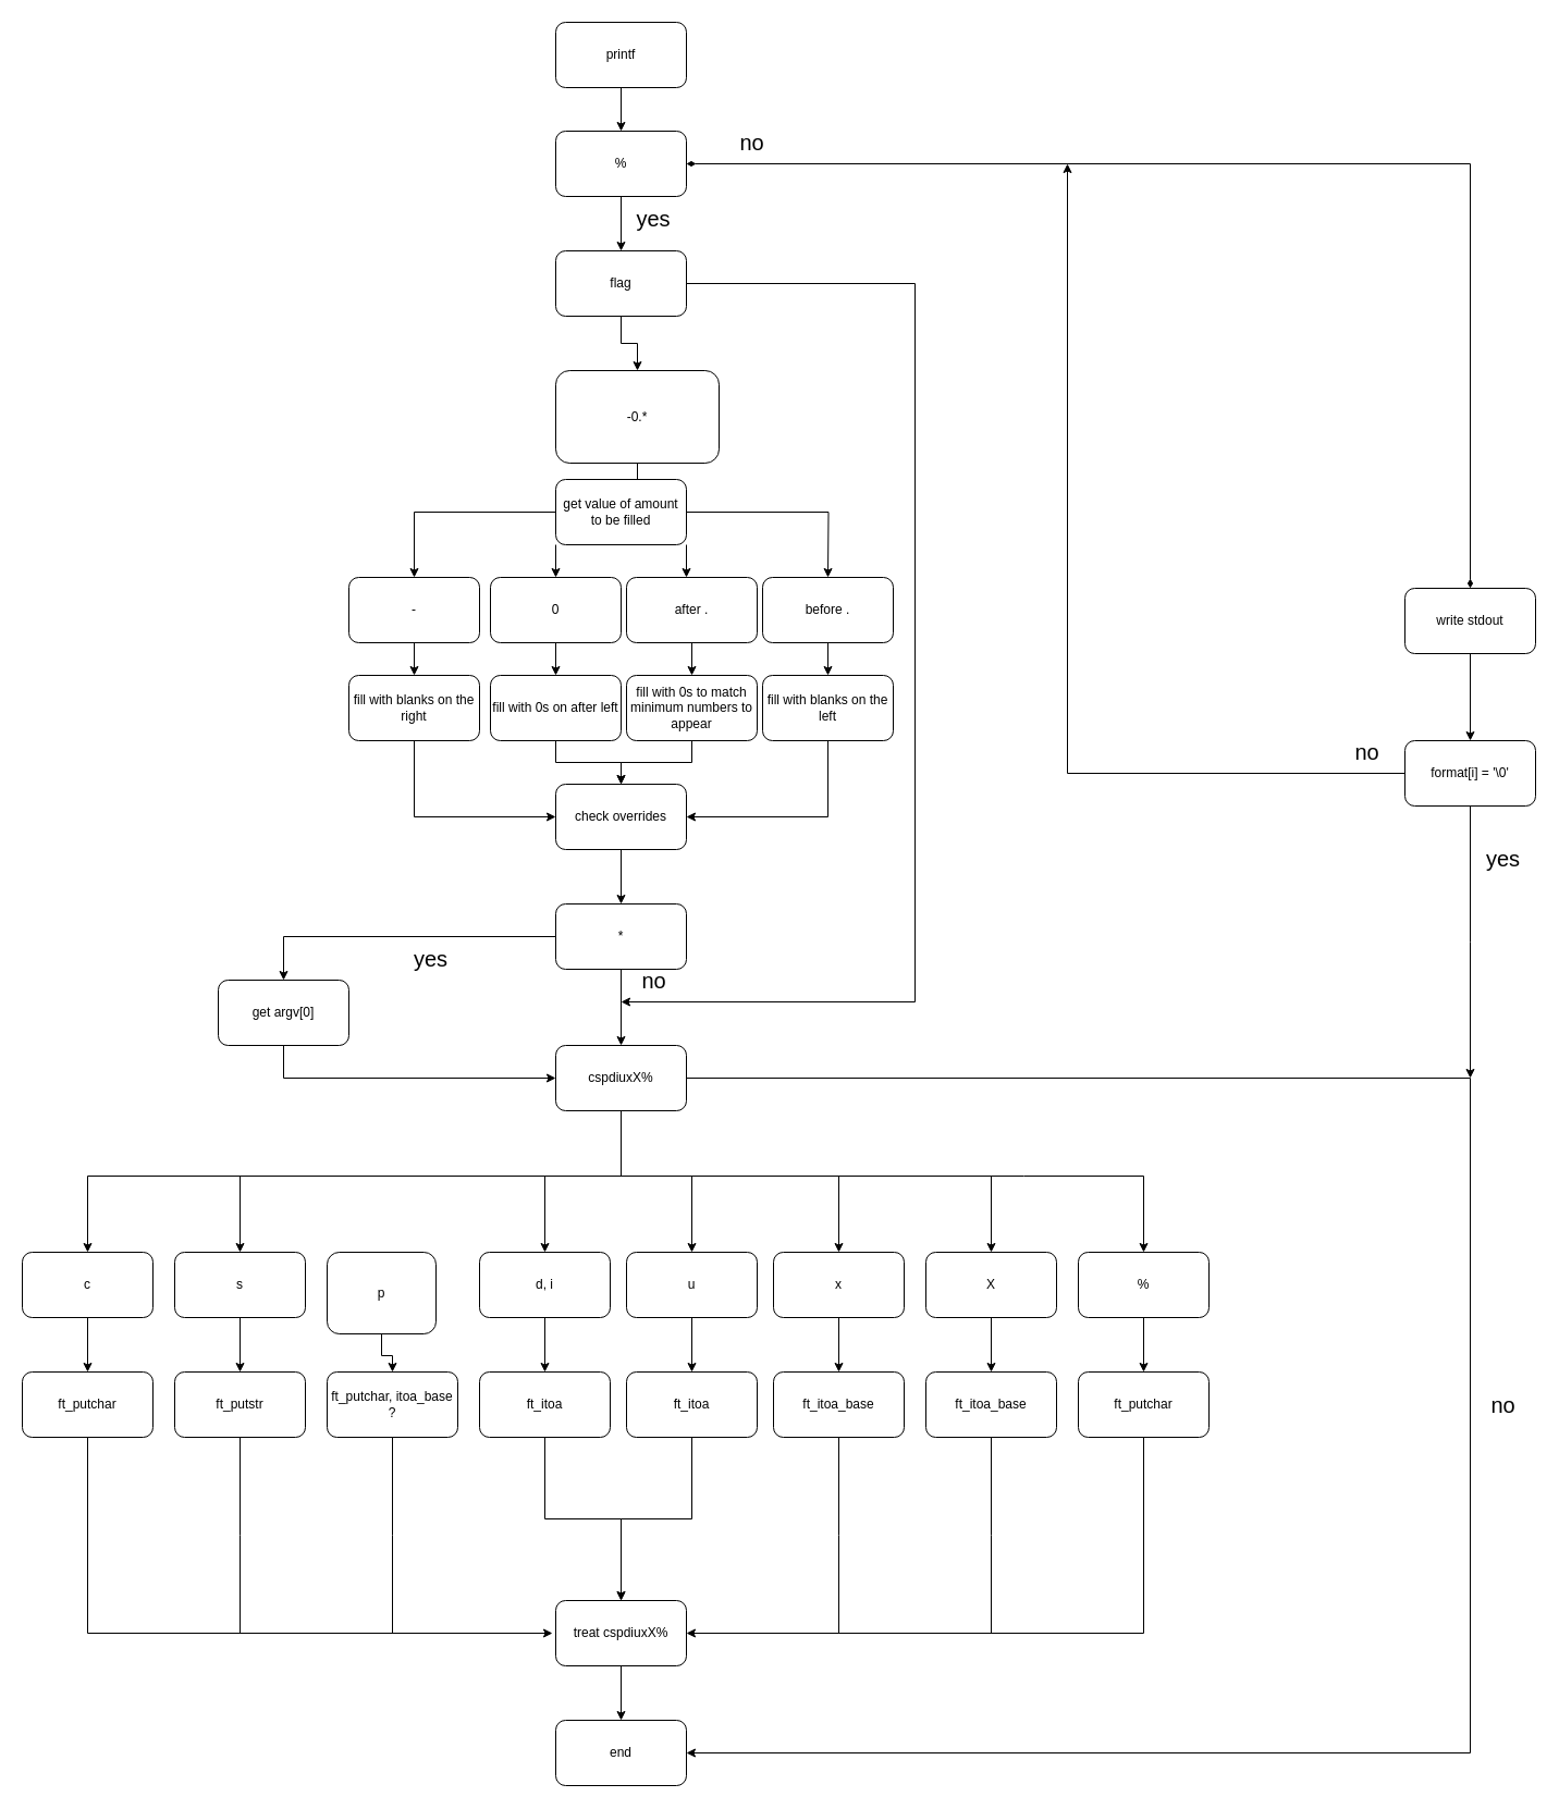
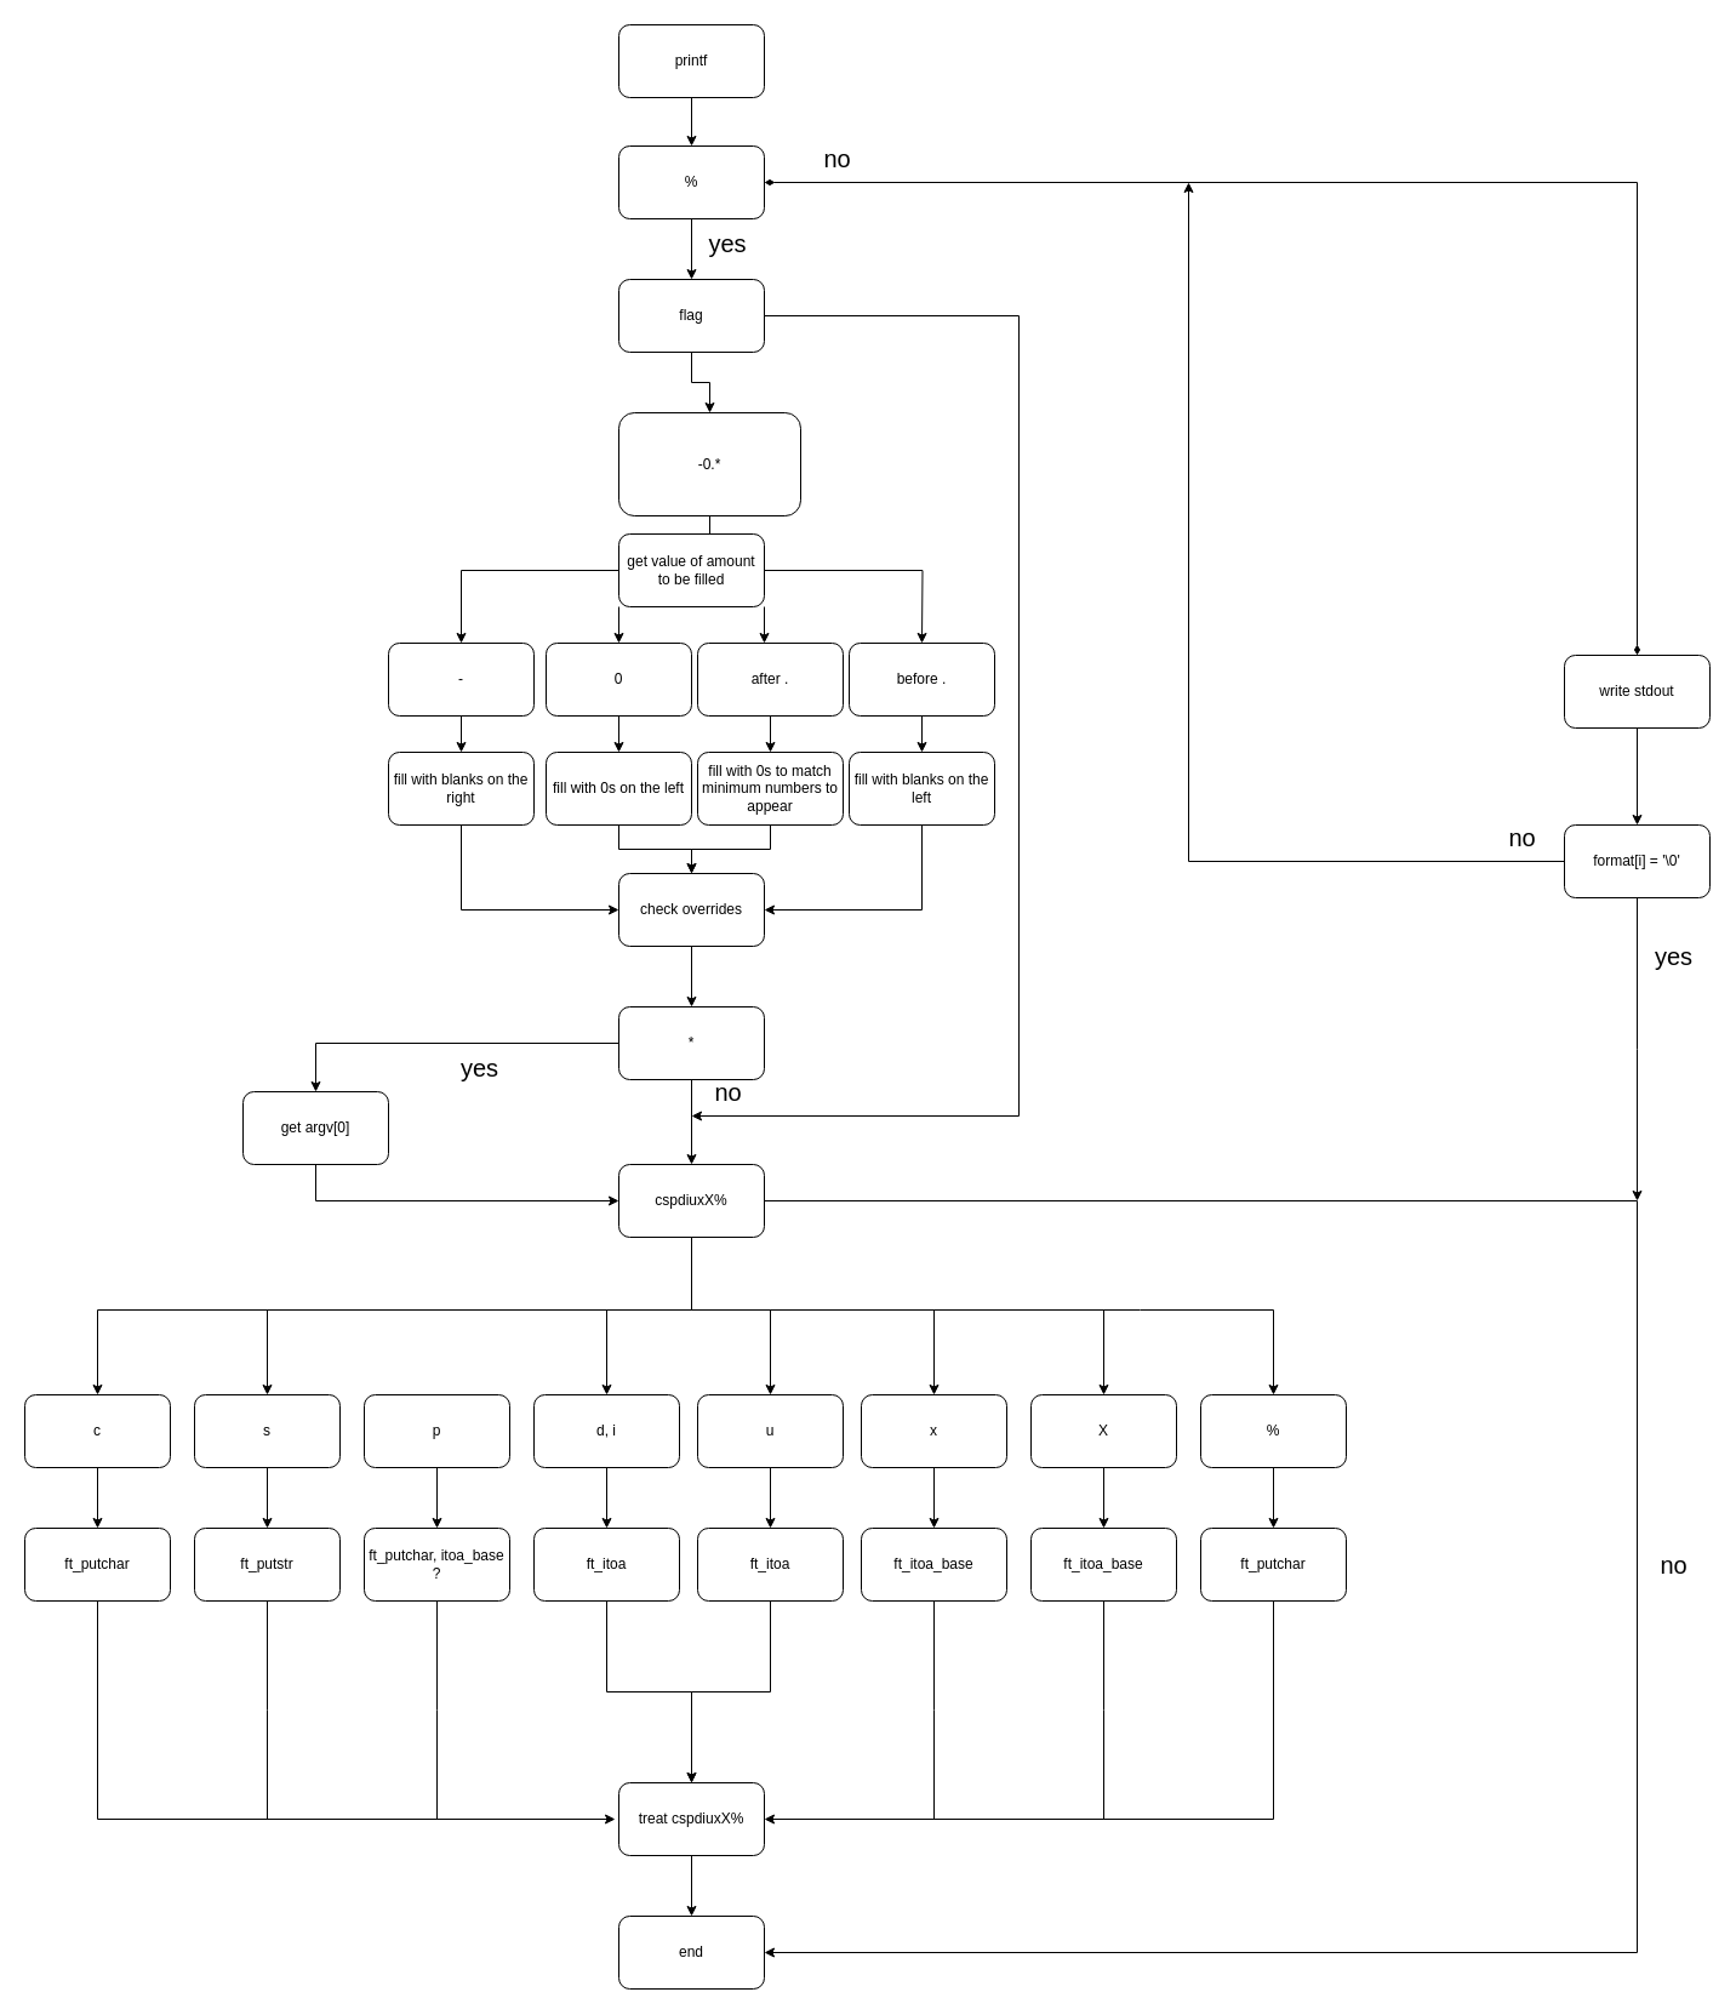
- <mxCell id="51" value="fill with 0s on after left" style="rounded=1;whiteSpace=wrap;html=1;" parent="1" vertex="1"><mxGeometry x="450" y="620" width="120" height="60" as="geometry" /></mxCell>
+ <mxCell id="51" value="fill with 0s on the left" style="rounded=1;whiteSpace=wrap;html=1;" parent="1" vertex="1"><mxGeometry x="450" y="620" width="120" height="60" as="geometry" /></mxCell>
- <mxCell id="24" value="p" style="rounded=1;whiteSpace=wrap;html=1;" parent="1" vertex="1"><mxGeometry x="300" y="1150" width="100" height="75" as="geometry" /></mxCell>
+ <mxCell id="24" value="p" style="rounded=1;whiteSpace=wrap;html=1;" parent="1" vertex="1"><mxGeometry x="300" y="1150" width="120" height="60" as="geometry" /></mxCell>
